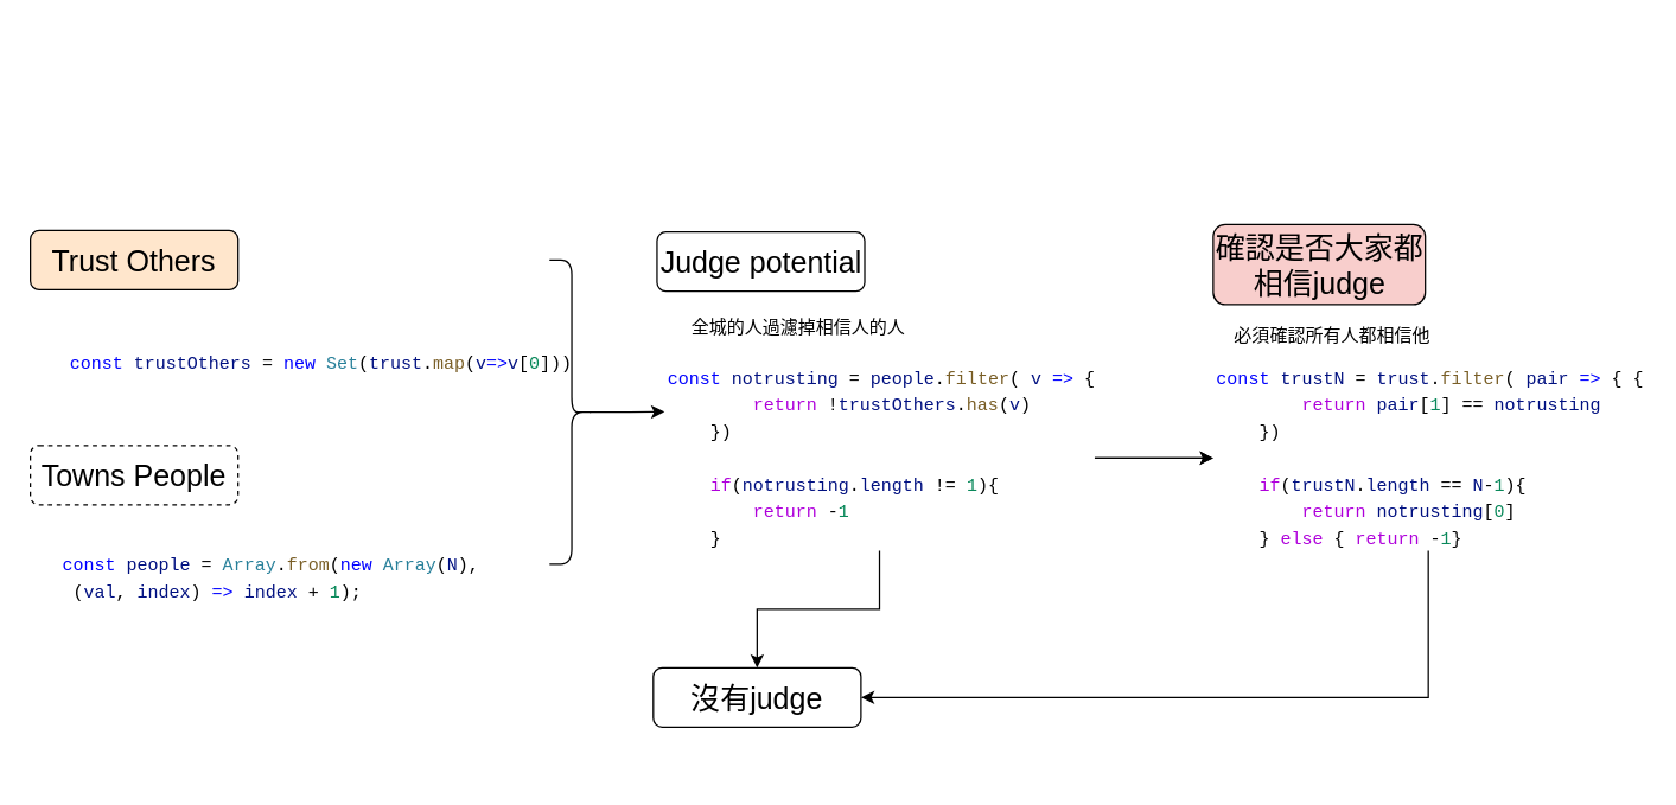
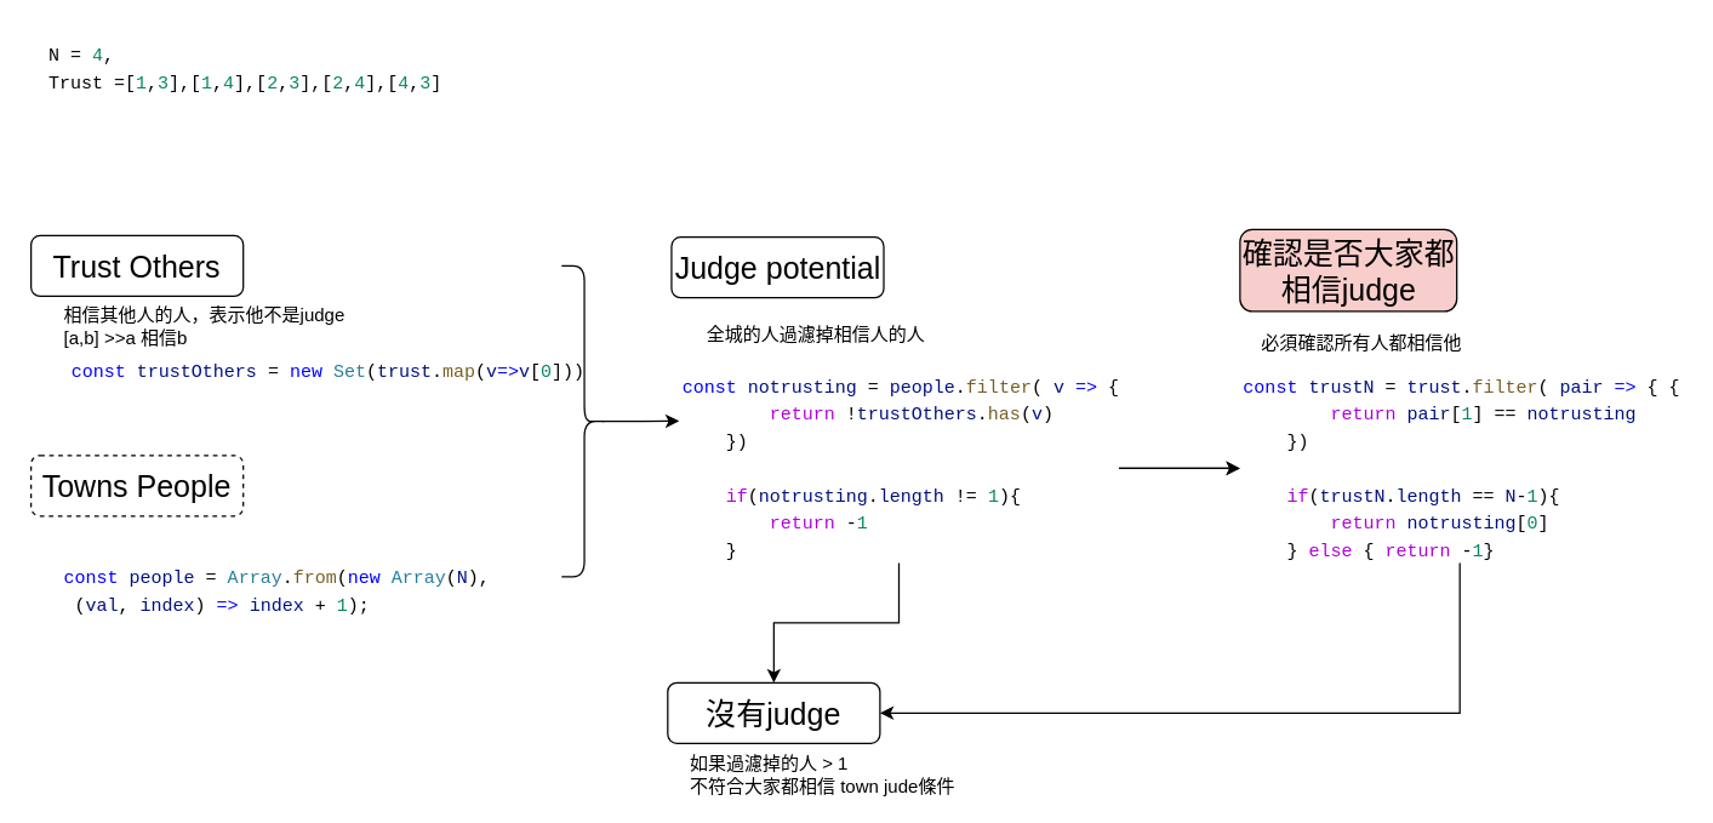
+ <mxCell id="2" value="&lt;div style=&quot;background-color: rgb(255 , 255 , 255) ; font-family: &amp;#34;menlo&amp;#34; , &amp;#34;monaco&amp;#34; , &amp;#34;courier new&amp;#34; , monospace ; line-height: 18px ; white-space: pre&quot;&gt;N = &lt;span style=&quot;color: #09885a&quot;&gt;4&lt;/span&gt;,&lt;/div&gt;&lt;div style=&quot;background-color: rgb(255 , 255 , 255) ; font-family: &amp;#34;menlo&amp;#34; , &amp;#34;monaco&amp;#34; , &amp;#34;courier new&amp;#34; , monospace ; line-height: 18px ; white-space: pre&quot;&gt;Trust =[&lt;span style=&quot;color: #09885a&quot;&gt;1&lt;/span&gt;,&lt;span style=&quot;color: #09885a&quot;&gt;3&lt;/span&gt;],[&lt;span style=&quot;color: #09885a&quot;&gt;1&lt;/span&gt;,&lt;span style=&quot;color: #09885a&quot;&gt;4&lt;/span&gt;],[&lt;span style=&quot;color: #09885a&quot;&gt;2&lt;/span&gt;,&lt;span style=&quot;color: #09885a&quot;&gt;3&lt;/span&gt;],[&lt;span style=&quot;color: #09885a&quot;&gt;2&lt;/span&gt;,&lt;span style=&quot;color: #09885a&quot;&gt;4&lt;/span&gt;],[&lt;span style=&quot;color: #09885a&quot;&gt;4&lt;/span&gt;,&lt;span style=&quot;color: #09885a&quot;&gt;3&lt;/span&gt;]&lt;/div&gt;" style="text;html=1;strokeColor=none;fillColor=none;align=left;verticalAlign=middle;whiteSpace=wrap;rounded=0;" vertex="1" parent="1"><mxGeometry x="30" y="20" width="280" height="50" as="geometry" /></mxCell>
- <mxCell id="5" value="Trust Others" style="rounded=1;whiteSpace=wrap;html=1;align=center;fontSize=20;fillColor=#ffe6cc;" vertex="1" parent="3"><mxGeometry width="140" height="40" as="geometry" /></mxCell>
+ <mxCell id="5" value="Trust Others" style="rounded=1;whiteSpace=wrap;html=1;align=center;fontSize=20;" vertex="1" parent="3"><mxGeometry width="140" height="40" as="geometry" /></mxCell>
+ <mxCell id="4" value="相信其他人的人，表示他不是judge&lt;br&gt;[a,b] &amp;gt;&amp;gt;a 相信b" style="text;html=1;strokeColor=none;fillColor=none;align=left;verticalAlign=middle;whiteSpace=wrap;rounded=0;" vertex="1" parent="3"><mxGeometry x="20" y="50" width="210" height="20" as="geometry" /></mxCell>
+ <mxCell id="22" value="如果過濾掉的人 &amp;gt; 1&lt;br&gt;不符合大家都相信 town jude條件&amp;nbsp;" style="text;html=1;strokeColor=none;fillColor=none;align=left;verticalAlign=middle;whiteSpace=wrap;rounded=0;fontSize=12;" vertex="1" parent="20"><mxGeometry x="13" y="51" width="198" height="20" as="geometry" /></mxCell>
